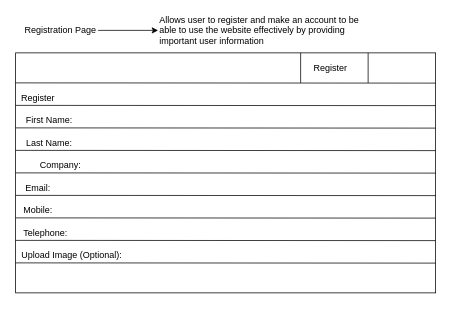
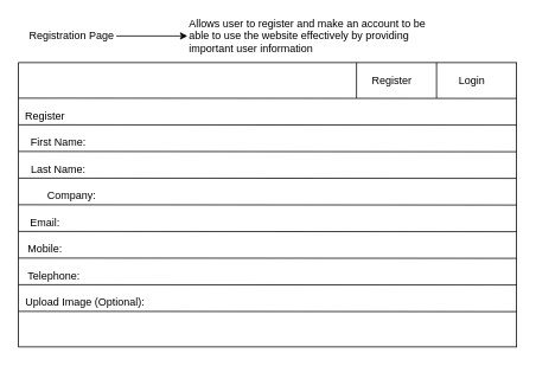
+ <mxCell id="25" value="Login" style="text;html=1;strokeColor=none;fillColor=none;align=center;verticalAlign=middle;whiteSpace=wrap;rounded=0;" vertex="1" parent="1"><mxGeometry x="510" y="80" width="40" height="20" as="geometry" /></mxCell>
